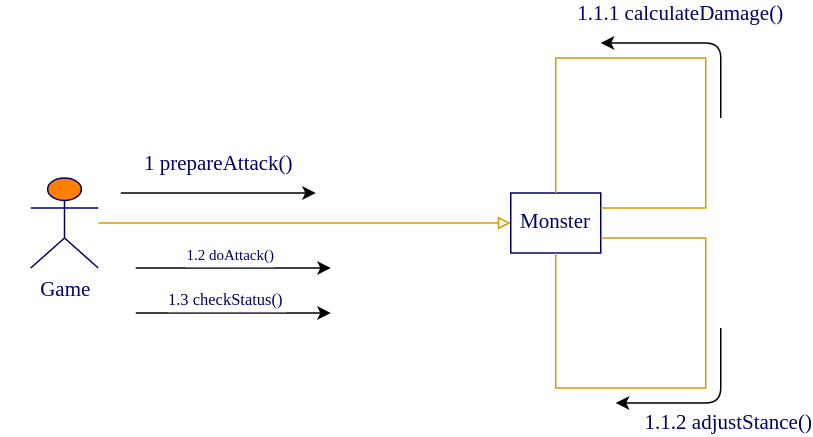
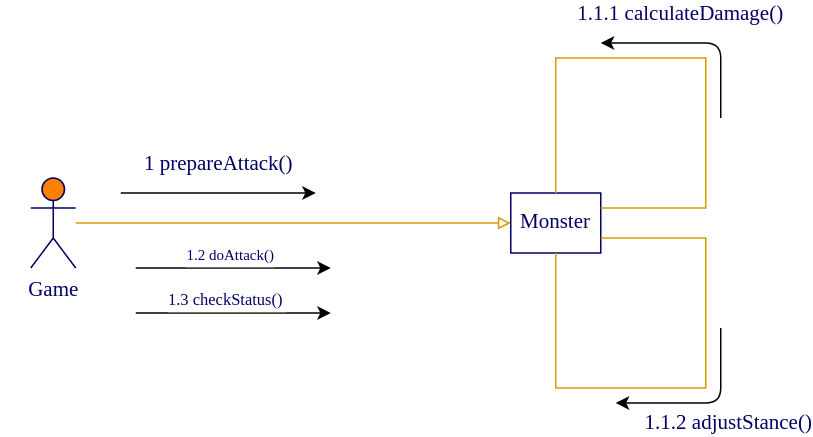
- <mxCell id="3" value="Game" style="shape=umlActor;verticalLabelPosition=bottom;labelBackgroundColor=#ffffff;verticalAlign=top;html=1;strokeColor=#000066;fillColor=#FF8000;fontFamily=Tahoma;fontSize=14;fontColor=#000066;" parent="1" vertex="1"><mxGeometry x="20" y="110" width="45" height="60" as="geometry" /></mxCell>
+ <mxCell id="3" value="Game" style="shape=umlActor;verticalLabelPosition=bottom;labelBackgroundColor=#ffffff;verticalAlign=top;html=1;strokeColor=#000066;fillColor=#FF8000;fontFamily=Tahoma;fontSize=14;fontColor=#000066;" parent="1" vertex="1"><mxGeometry x="20" y="110" width="30" height="60" as="geometry" /></mxCell>
